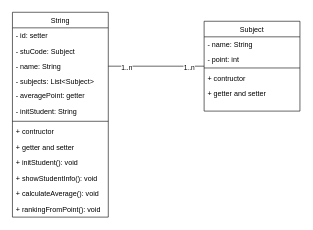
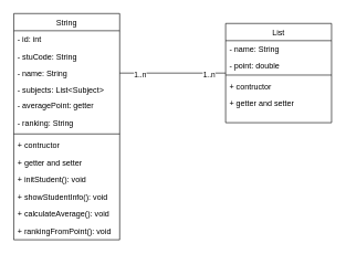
- <mxCell id="16" value="Subject" style="swimlane;fontStyle=0;align=center;verticalAlign=top;childLayout=stackLayout;horizontal=1;startSize=26;horizontalStack=0;resizeParent=1;resizeLast=0;collapsible=1;marginBottom=0;rounded=0;shadow=0;strokeWidth=1;" vertex="1" parent="1"><mxGeometry x="340" y="35" width="160" height="150" as="geometry"><mxRectangle x="130" y="380" width="160" height="26" as="alternateBounds" /></mxGeometry></mxCell>
+ <mxCell id="16" value="List" style="swimlane;fontStyle=0;align=center;verticalAlign=top;childLayout=stackLayout;horizontal=1;startSize=26;horizontalStack=0;resizeParent=1;resizeLast=0;collapsible=1;marginBottom=0;rounded=0;shadow=0;strokeWidth=1;" vertex="1" parent="1"><mxGeometry x="340" y="35" width="160" height="150" as="geometry"><mxRectangle x="130" y="380" width="160" height="26" as="alternateBounds" /></mxGeometry></mxCell>
- <mxCell id="3" value="- id: setter" style="text;align=left;verticalAlign=top;spacingLeft=4;spacingRight=4;overflow=hidden;rotatable=0;points=[[0,0.5],[1,0.5]];portConstraint=eastwest;" parent="2" vertex="1"><mxGeometry y="26" width="160" height="26" as="geometry" /></mxCell>
+ <mxCell id="3" value="- id: int" style="text;align=left;verticalAlign=top;spacingLeft=4;spacingRight=4;overflow=hidden;rotatable=0;points=[[0,0.5],[1,0.5]];portConstraint=eastwest;" parent="2" vertex="1"><mxGeometry y="26" width="160" height="26" as="geometry" /></mxCell>
- <mxCell id="4" value="- stuCode: Subject" style="text;align=left;verticalAlign=top;spacingLeft=4;spacingRight=4;overflow=hidden;rotatable=0;points=[[0,0.5],[1,0.5]];portConstraint=eastwest;" vertex="1" parent="2"><mxGeometry y="52" width="160" height="26" as="geometry" /></mxCell>
+ <mxCell id="4" value="- stuCode: String" style="text;align=left;verticalAlign=top;spacingLeft=4;spacingRight=4;overflow=hidden;rotatable=0;points=[[0,0.5],[1,0.5]];portConstraint=eastwest;" vertex="1" parent="2"><mxGeometry y="52" width="160" height="26" as="geometry" /></mxCell>
- <mxCell id="18" value="- point: int" style="text;align=left;verticalAlign=top;spacingLeft=4;spacingRight=4;overflow=hidden;rotatable=0;points=[[0,0.5],[1,0.5]];portConstraint=eastwest;" vertex="1" parent="16"><mxGeometry y="50" width="160" height="24" as="geometry" /></mxCell>
+ <mxCell id="18" value="- point: double" style="text;align=left;verticalAlign=top;spacingLeft=4;spacingRight=4;overflow=hidden;rotatable=0;points=[[0,0.5],[1,0.5]];portConstraint=eastwest;" vertex="1" parent="16"><mxGeometry y="50" width="160" height="24" as="geometry" /></mxCell>
- <mxCell id="8" value="- initStudent: String" style="text;align=left;verticalAlign=top;spacingLeft=4;spacingRight=4;overflow=hidden;rotatable=0;points=[[0,0.5],[1,0.5]];portConstraint=eastwest;rounded=0;shadow=0;html=0;" parent="2" vertex="1"><mxGeometry y="152" width="160" height="26" as="geometry" /></mxCell>
+ <mxCell id="8" value="- ranking: String" style="text;align=left;verticalAlign=top;spacingLeft=4;spacingRight=4;overflow=hidden;rotatable=0;points=[[0,0.5],[1,0.5]];portConstraint=eastwest;rounded=0;shadow=0;html=0;" parent="2" vertex="1"><mxGeometry y="152" width="160" height="26" as="geometry" /></mxCell>
